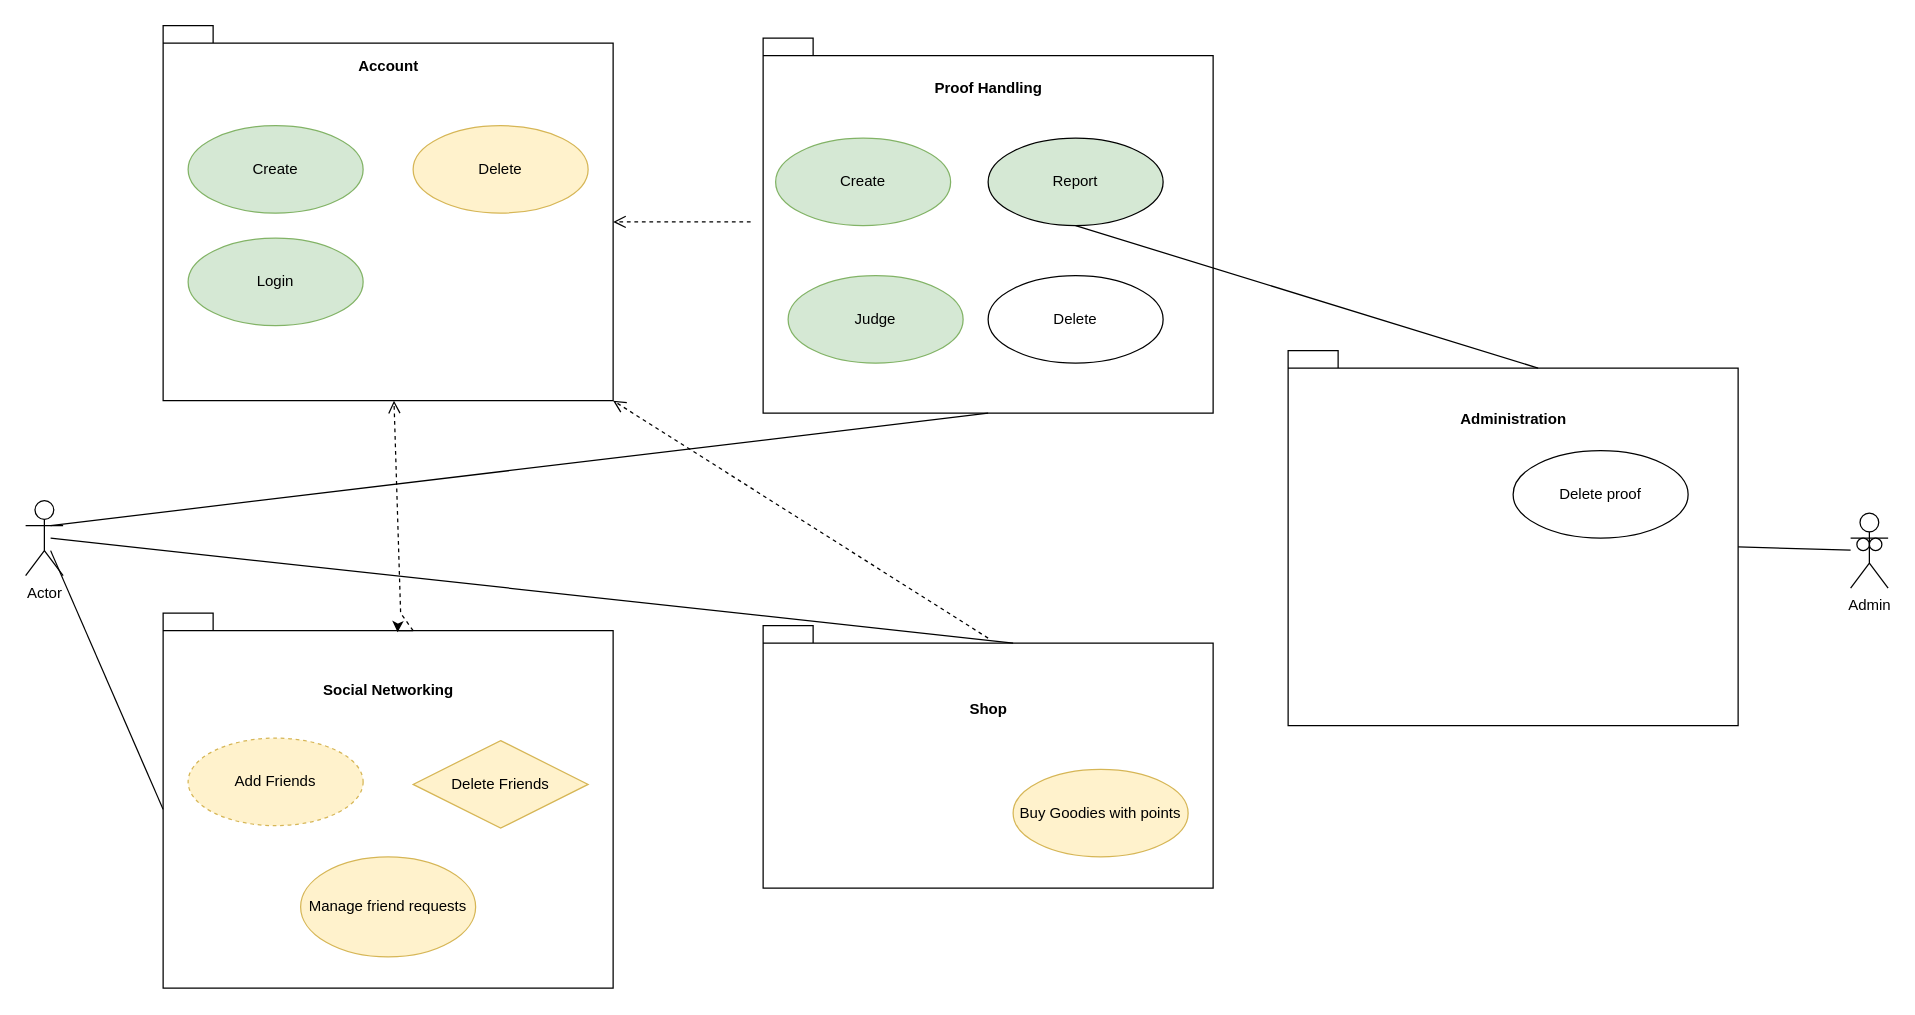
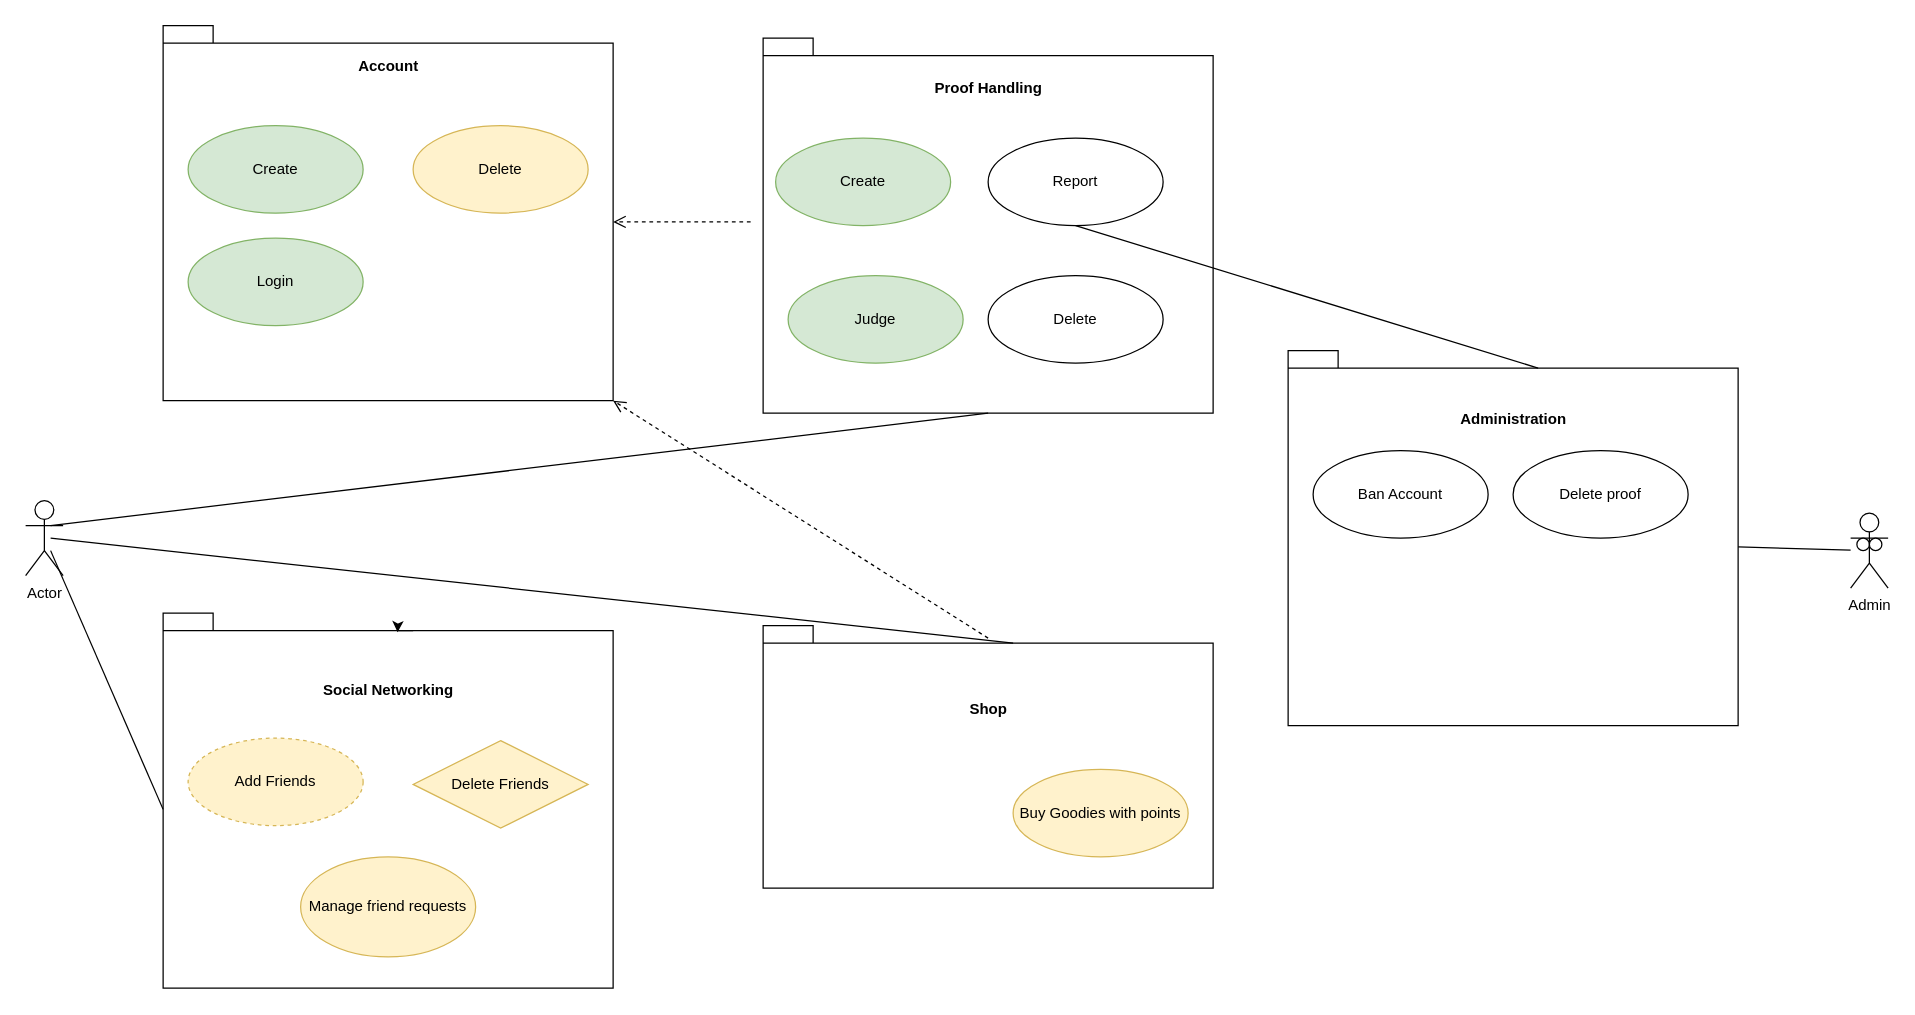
- <mxCell id="10" value="Report" style="ellipse;whiteSpace=wrap;html=1;fillColor=#d5e8d4;" vertex="1" parent="1"><mxGeometry x="790" y="110" width="140" height="70" as="geometry" /></mxCell>
+ <mxCell id="10" value="Report" style="ellipse;whiteSpace=wrap;html=1;" vertex="1" parent="1"><mxGeometry x="790" y="110" width="140" height="70" as="geometry" /></mxCell>
+ <mxCell id="20" value="Ban Account" style="ellipse;whiteSpace=wrap;html=1;" vertex="1" parent="1"><mxGeometry x="1050" y="360" width="140" height="70" as="geometry" /></mxCell>
- <mxCell id="29" value="" style="html=1;verticalAlign=bottom;endArrow=open;dashed=1;endSize=8;rounded=0;exitX=0;exitY=0;exitDx=200;exitDy=14;exitPerimeter=0;" edge="1" parent="1" source="8" target="2"><mxGeometry relative="1" as="geometry"><mxPoint x="410" y="420" as="sourcePoint" /><mxPoint x="330" y="420" as="targetPoint" /><Array as="points"><mxPoint x="320" y="490" /></Array></mxGeometry></mxCell>
